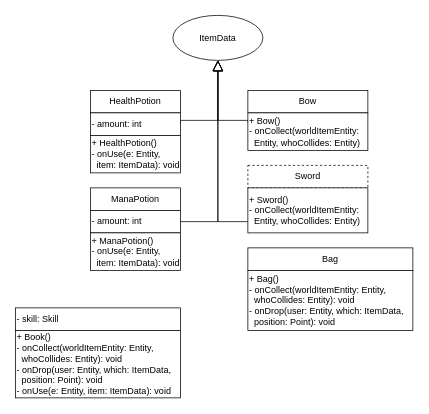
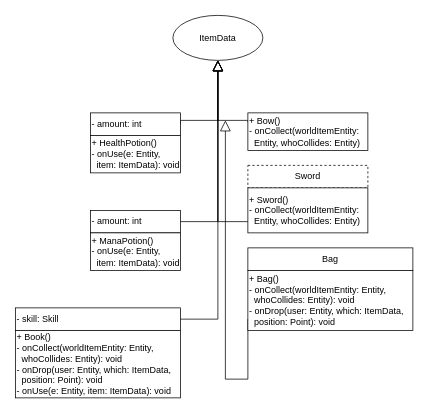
- <mxCell id="10" value="HealthPotion" style="rounded=0;whiteSpace=wrap;html=1;labelBackgroundColor=none;" vertex="1" parent="1"><mxGeometry x="120" y="120" width="120" height="30" as="geometry" /></mxCell>
- <mxCell id="4" value="Bow" style="rounded=0;whiteSpace=wrap;html=1;labelBackgroundColor=none;" vertex="1" parent="1"><mxGeometry x="330" y="120" width="160" height="30" as="geometry" /></mxCell>
- <mxCell id="6" value="ManaPotion" style="rounded=0;whiteSpace=wrap;html=1;labelBackgroundColor=none;" vertex="1" parent="1"><mxGeometry x="120" y="250" width="120" height="30" as="geometry" /></mxCell>
+ <mxCell id="2" style="edgeStyle=orthogonalEdgeStyle;rounded=0;orthogonalLoop=1;jettySize=auto;html=1;exitX=1;exitY=0.5;exitDx=0;exitDy=0;entryX=0.5;entryY=1;entryDx=0;entryDy=0;endSize=12;endArrow=block;endFill=0;" edge="1" parent="1" source="18" target="11"><mxGeometry relative="1" as="geometry"><Array as="points"><mxPoint x="290" y="425" /></Array></mxGeometry></mxCell>
+ <mxCell id="3" style="edgeStyle=orthogonalEdgeStyle;rounded=0;orthogonalLoop=1;jettySize=auto;html=1;exitX=0;exitY=0.813;exitDx=0;exitDy=0;entryX=0.5;entryY=1;entryDx=0;entryDy=0;endSize=12;endArrow=block;endFill=0;exitPerimeter=0;" edge="1" parent="2" source="22"><mxGeometry relative="1" as="geometry"><mxPoint x="250" y="505" as="sourcePoint" /><mxPoint x="300" y="160" as="targetPoint" /><Array as="points"><mxPoint x="300" y="505" /></Array></mxGeometry></mxCell>
